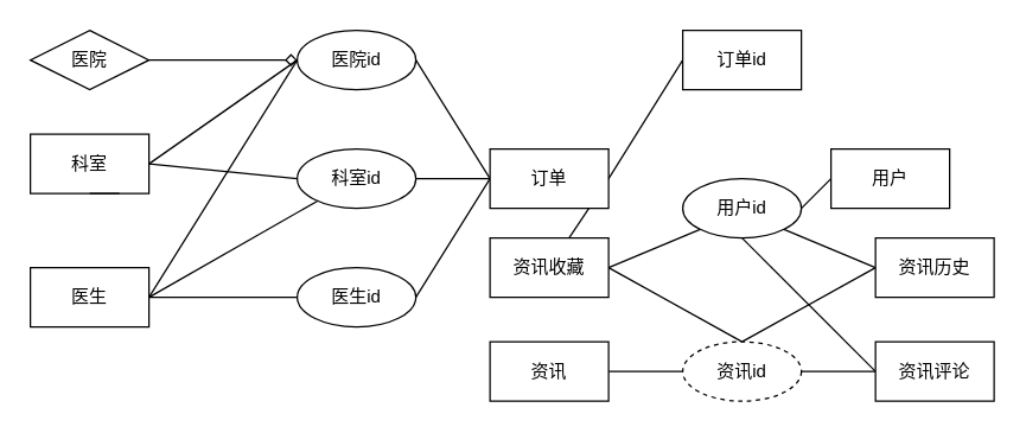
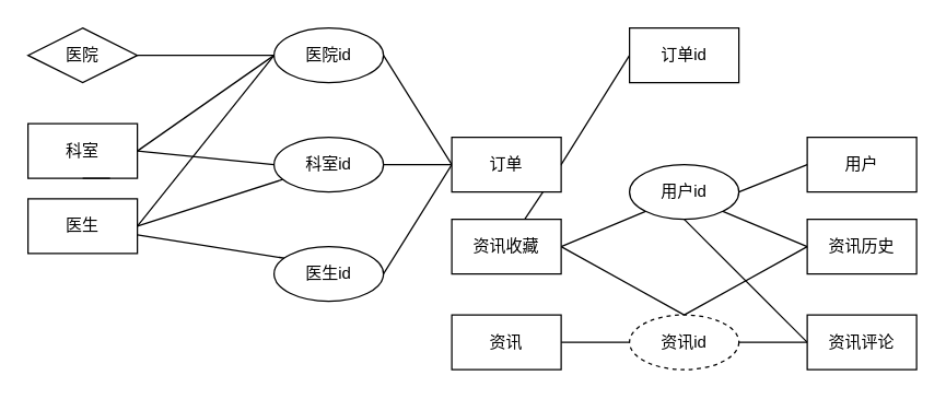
- <mxCell id="2" style="edgeStyle=none;rounded=0;orthogonalLoop=1;jettySize=auto;html=1;entryX=0;entryY=0.5;entryDx=0;entryDy=0;strokeColor=default;endArrow=diamond;endFill=0;" edge="1" parent="1" source="3" target="4"><mxGeometry relative="1" as="geometry" /></mxCell>
+ <mxCell id="2" style="edgeStyle=none;rounded=0;orthogonalLoop=1;jettySize=auto;html=1;entryX=0;entryY=0.5;entryDx=0;entryDy=0;strokeColor=default;endArrow=none;endFill=0;" edge="1" parent="1" source="3" target="4"><mxGeometry relative="1" as="geometry" /></mxCell>
- <mxCell id="20" value="用户" style="rounded=0;whiteSpace=wrap;html=1;strokeColor=default;" vertex="1" parent="1"><mxGeometry x="560" y="100" width="80" height="40" as="geometry" /></mxCell>
+ <mxCell id="20" value="用户" style="rounded=0;whiteSpace=wrap;html=1;strokeColor=default;" vertex="1" parent="1"><mxGeometry x="590" y="100" width="80" height="40" as="geometry" /></mxCell>
- <mxCell id="12" value="医生" style="rounded=0;whiteSpace=wrap;html=1;strokeColor=default;" vertex="1" parent="1"><mxGeometry x="20" y="180" width="80" height="40" as="geometry" /></mxCell>
+ <mxCell id="12" value="医生" style="rounded=0;whiteSpace=wrap;html=1;strokeColor=default;" vertex="1" parent="1"><mxGeometry x="20" y="145" width="80" height="40" as="geometry" /></mxCell>
